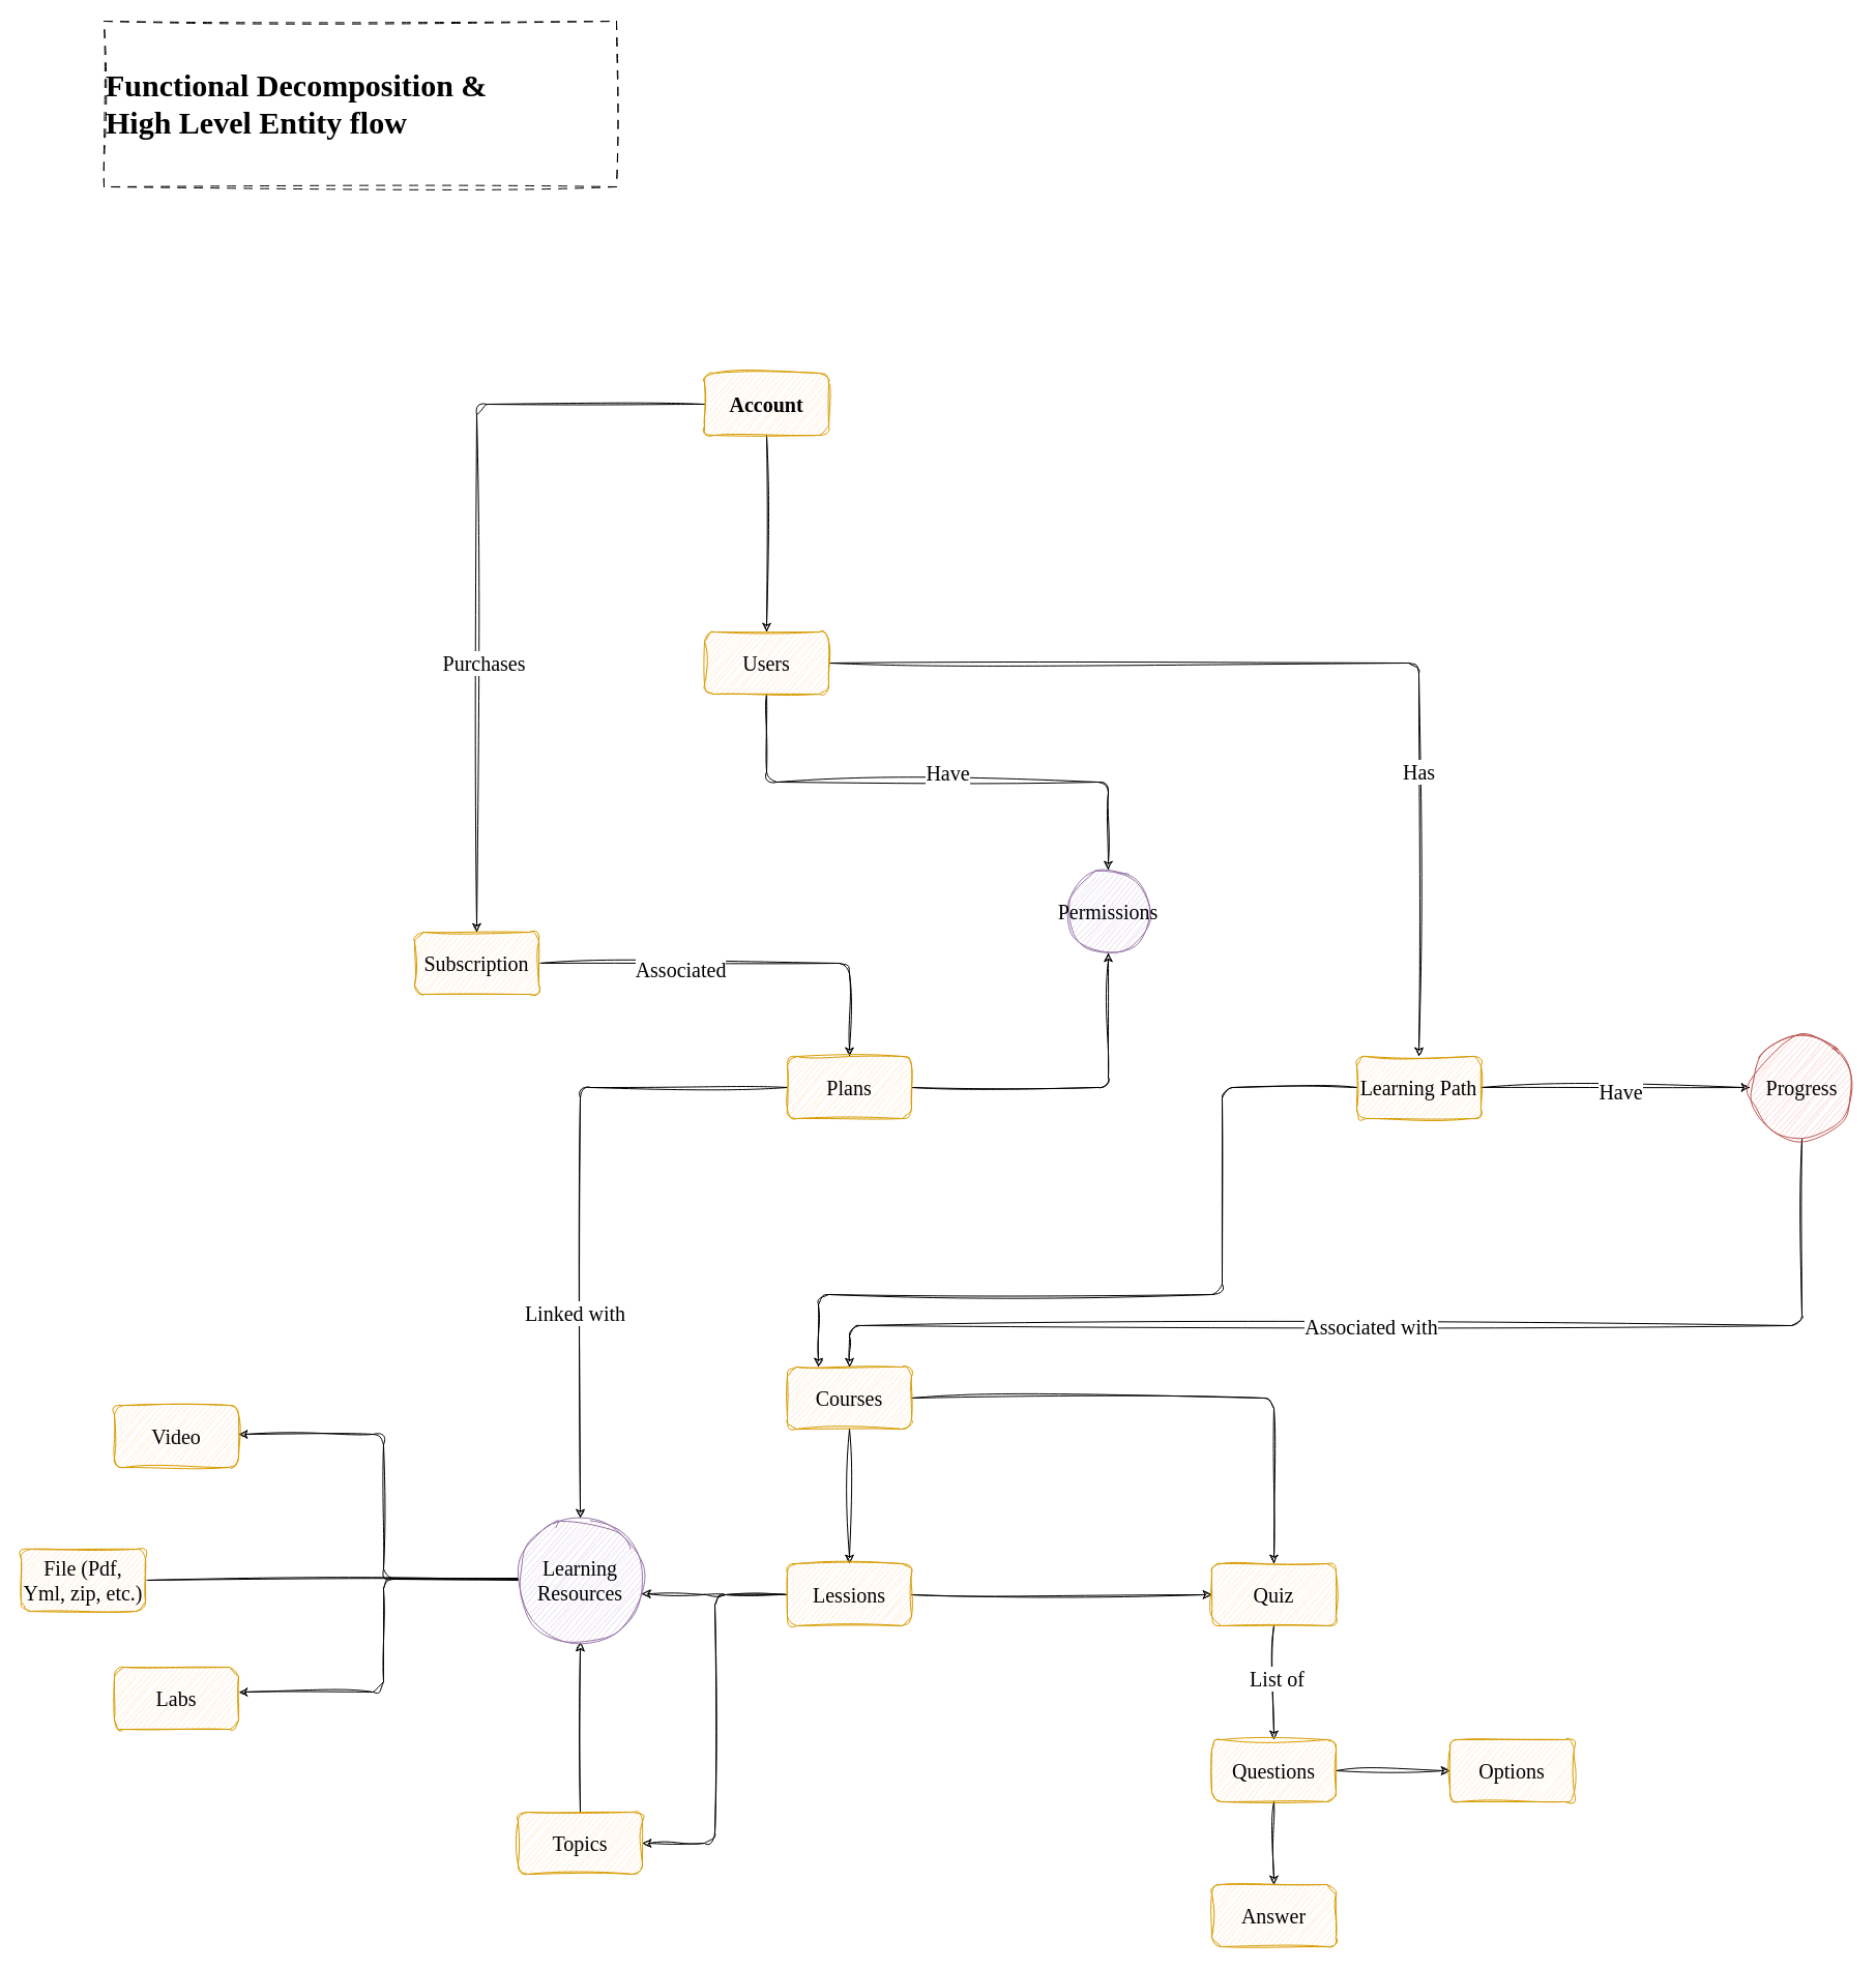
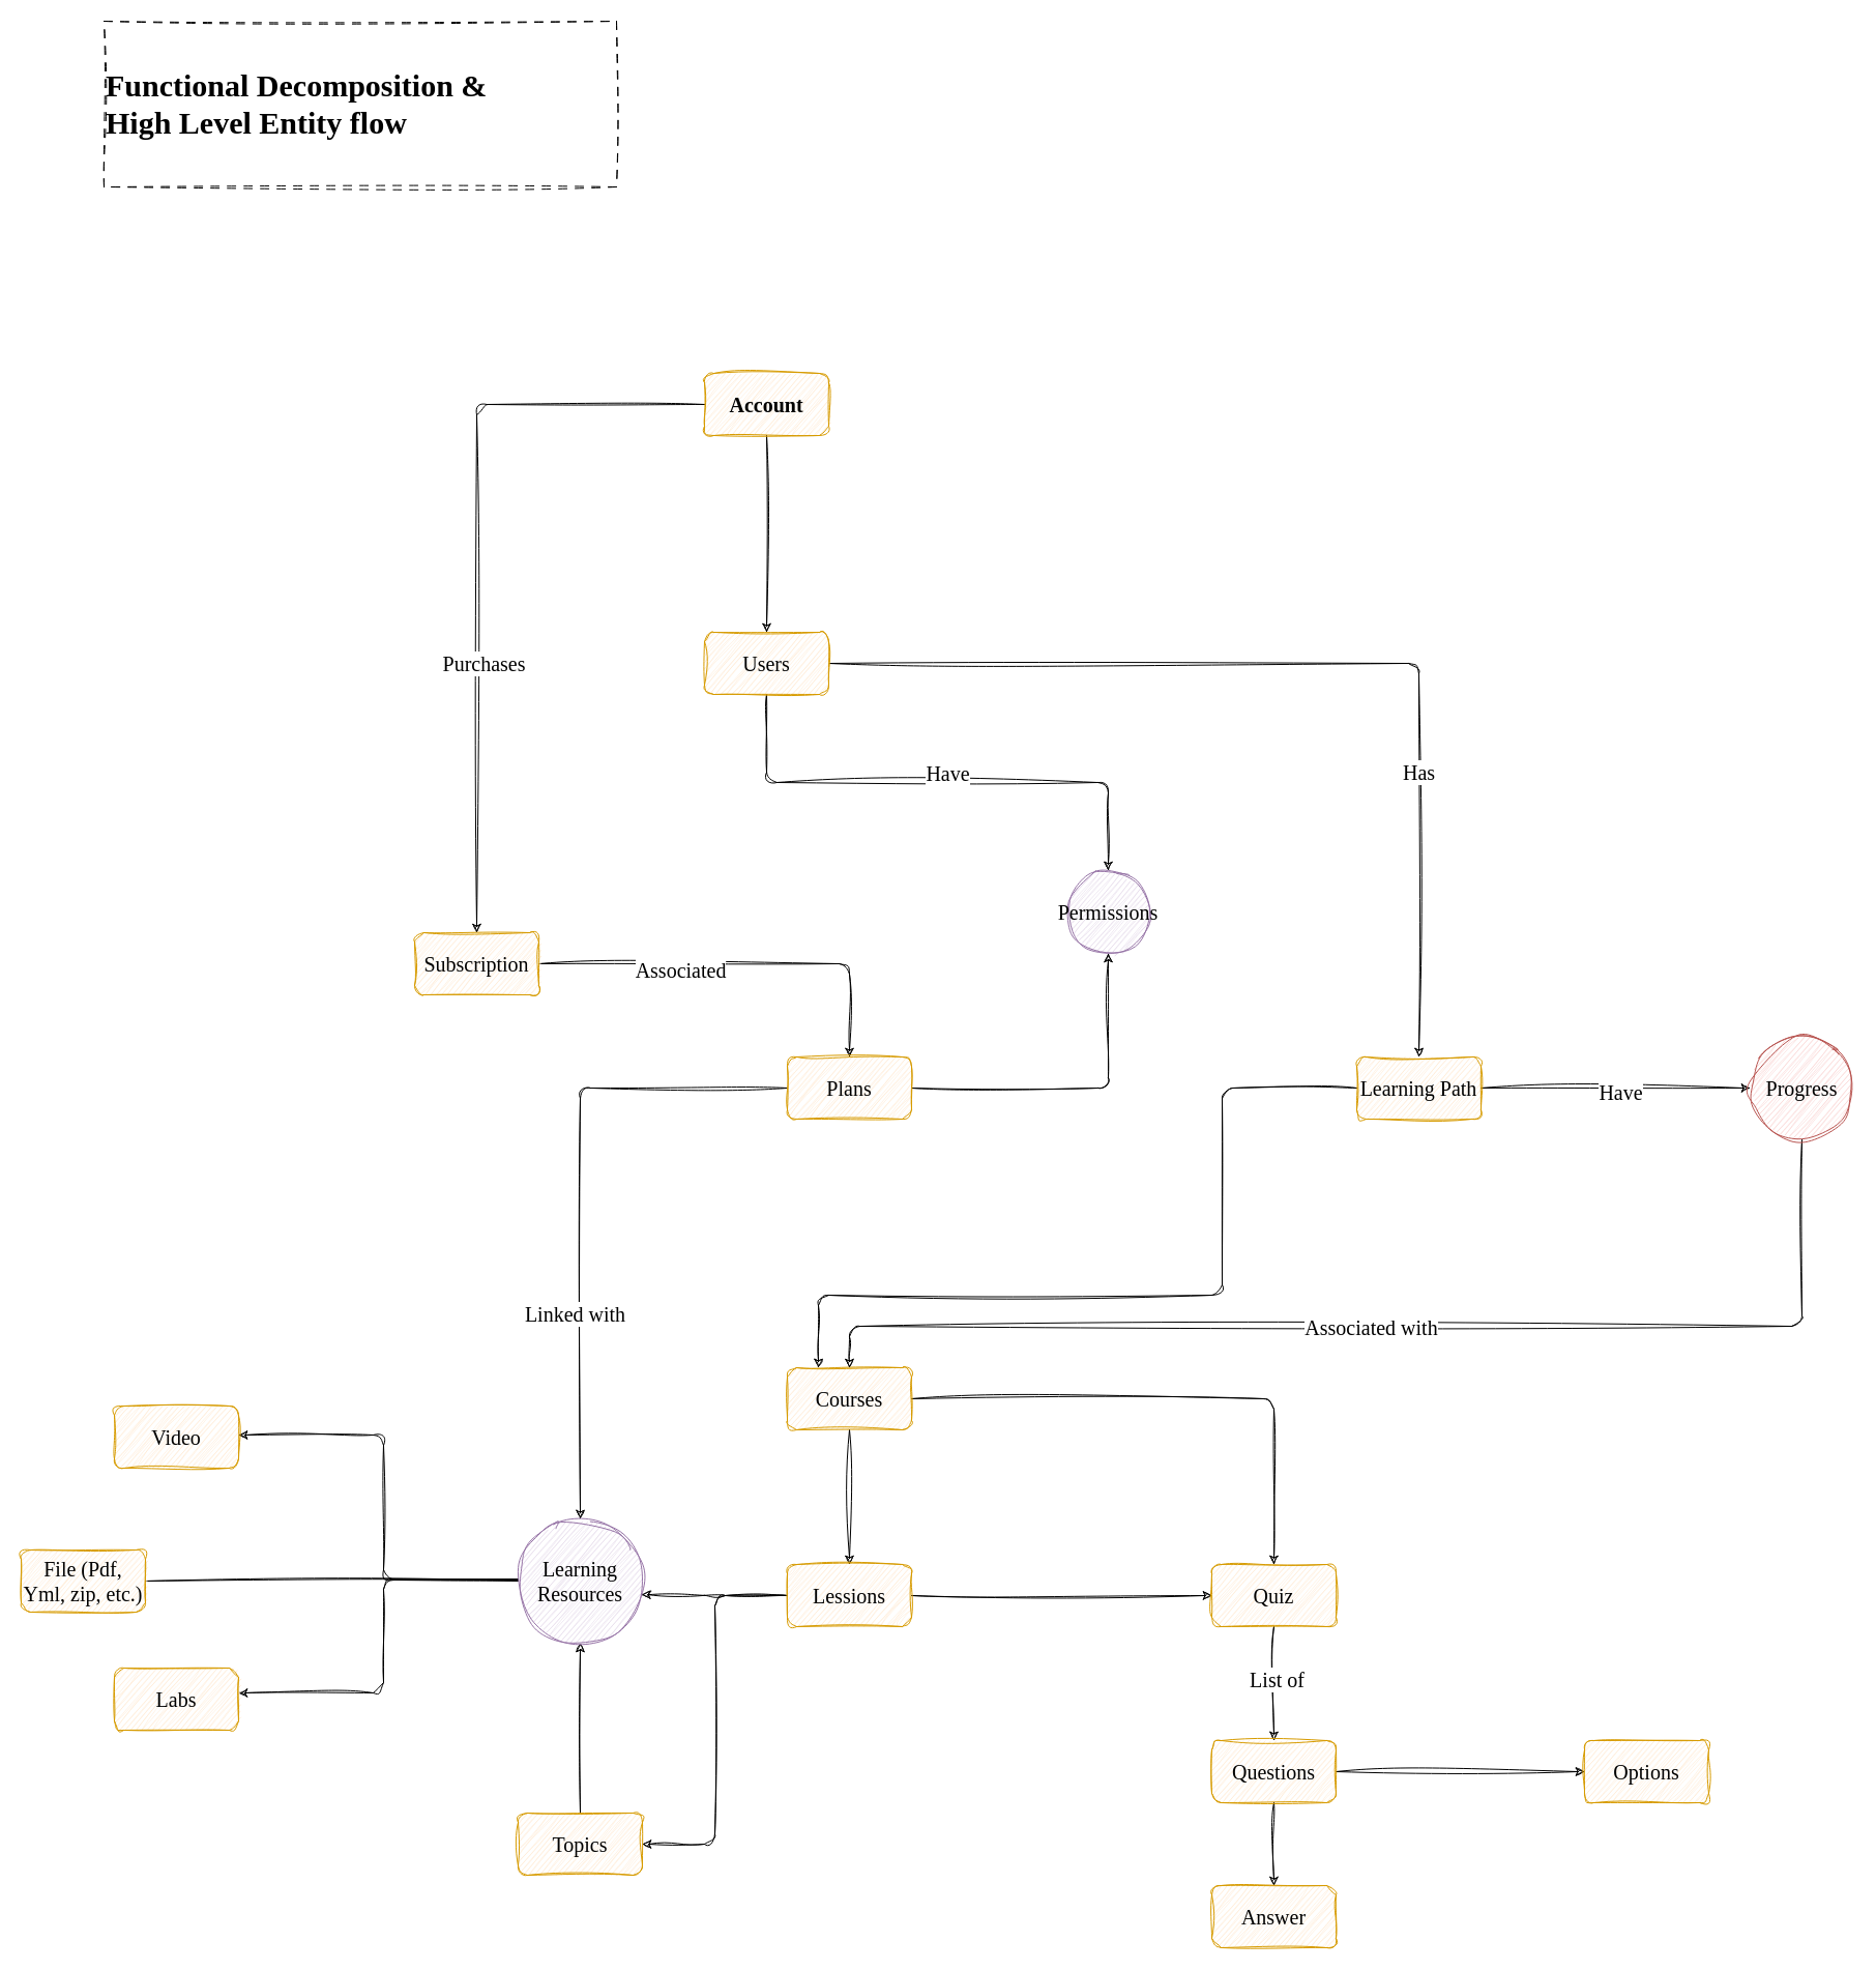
- <mxCell id="37" value="Options" style="whiteSpace=wrap;html=1;fontSize=20;fontFamily=Architects Daughter;fillColor=#ffe6cc;strokeColor=#d79b00;rounded=1;sketch=1;hachureGap=4;jiggle=2;curveFitting=1;fontSource=https%3A%2F%2Ffonts.googleapis.com%2Fcss%3Ffamily%3DArchitects%2BDaughter;glass=0;" parent="1" vertex="1"><mxGeometry x="1400" y="1680" width="120" height="60" as="geometry" /></mxCell>
+ <mxCell id="37" value="Options" style="whiteSpace=wrap;html=1;fontSize=20;fontFamily=Architects Daughter;fillColor=#ffe6cc;strokeColor=#d79b00;rounded=1;sketch=1;hachureGap=4;jiggle=2;curveFitting=1;fontSource=https%3A%2F%2Ffonts.googleapis.com%2Fcss%3Ffamily%3DArchitects%2BDaughter;glass=0;" parent="1" vertex="1"><mxGeometry x="1530" y="1680" width="120" height="60" as="geometry" /></mxCell>
